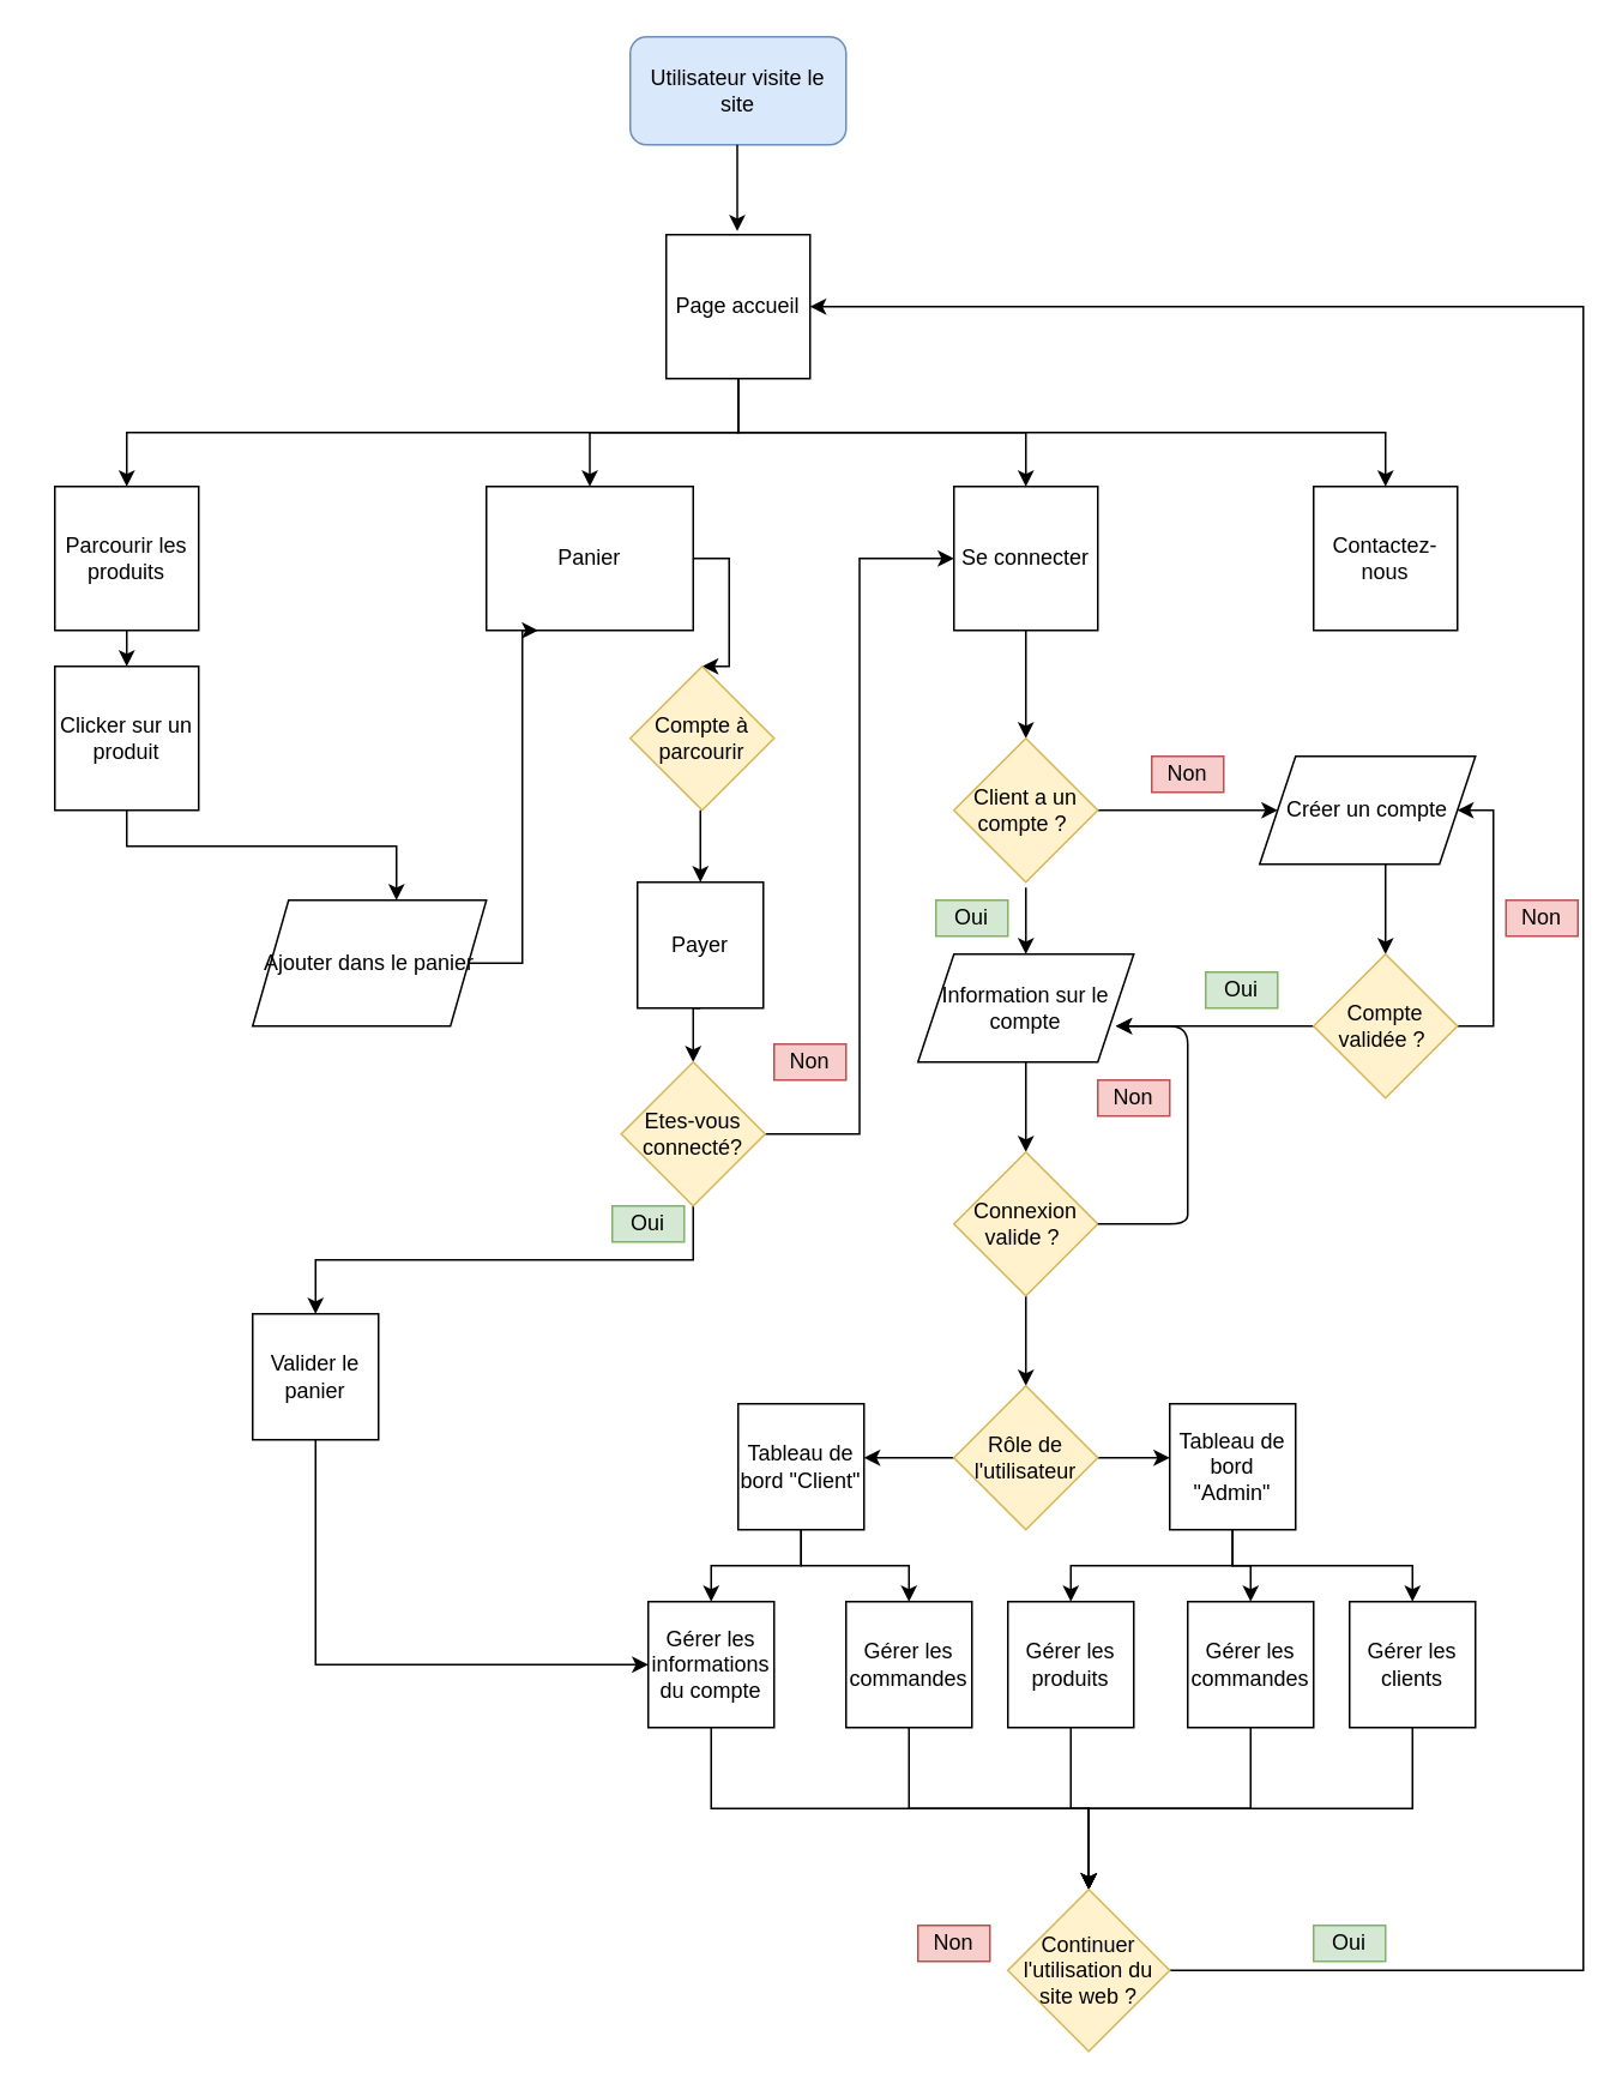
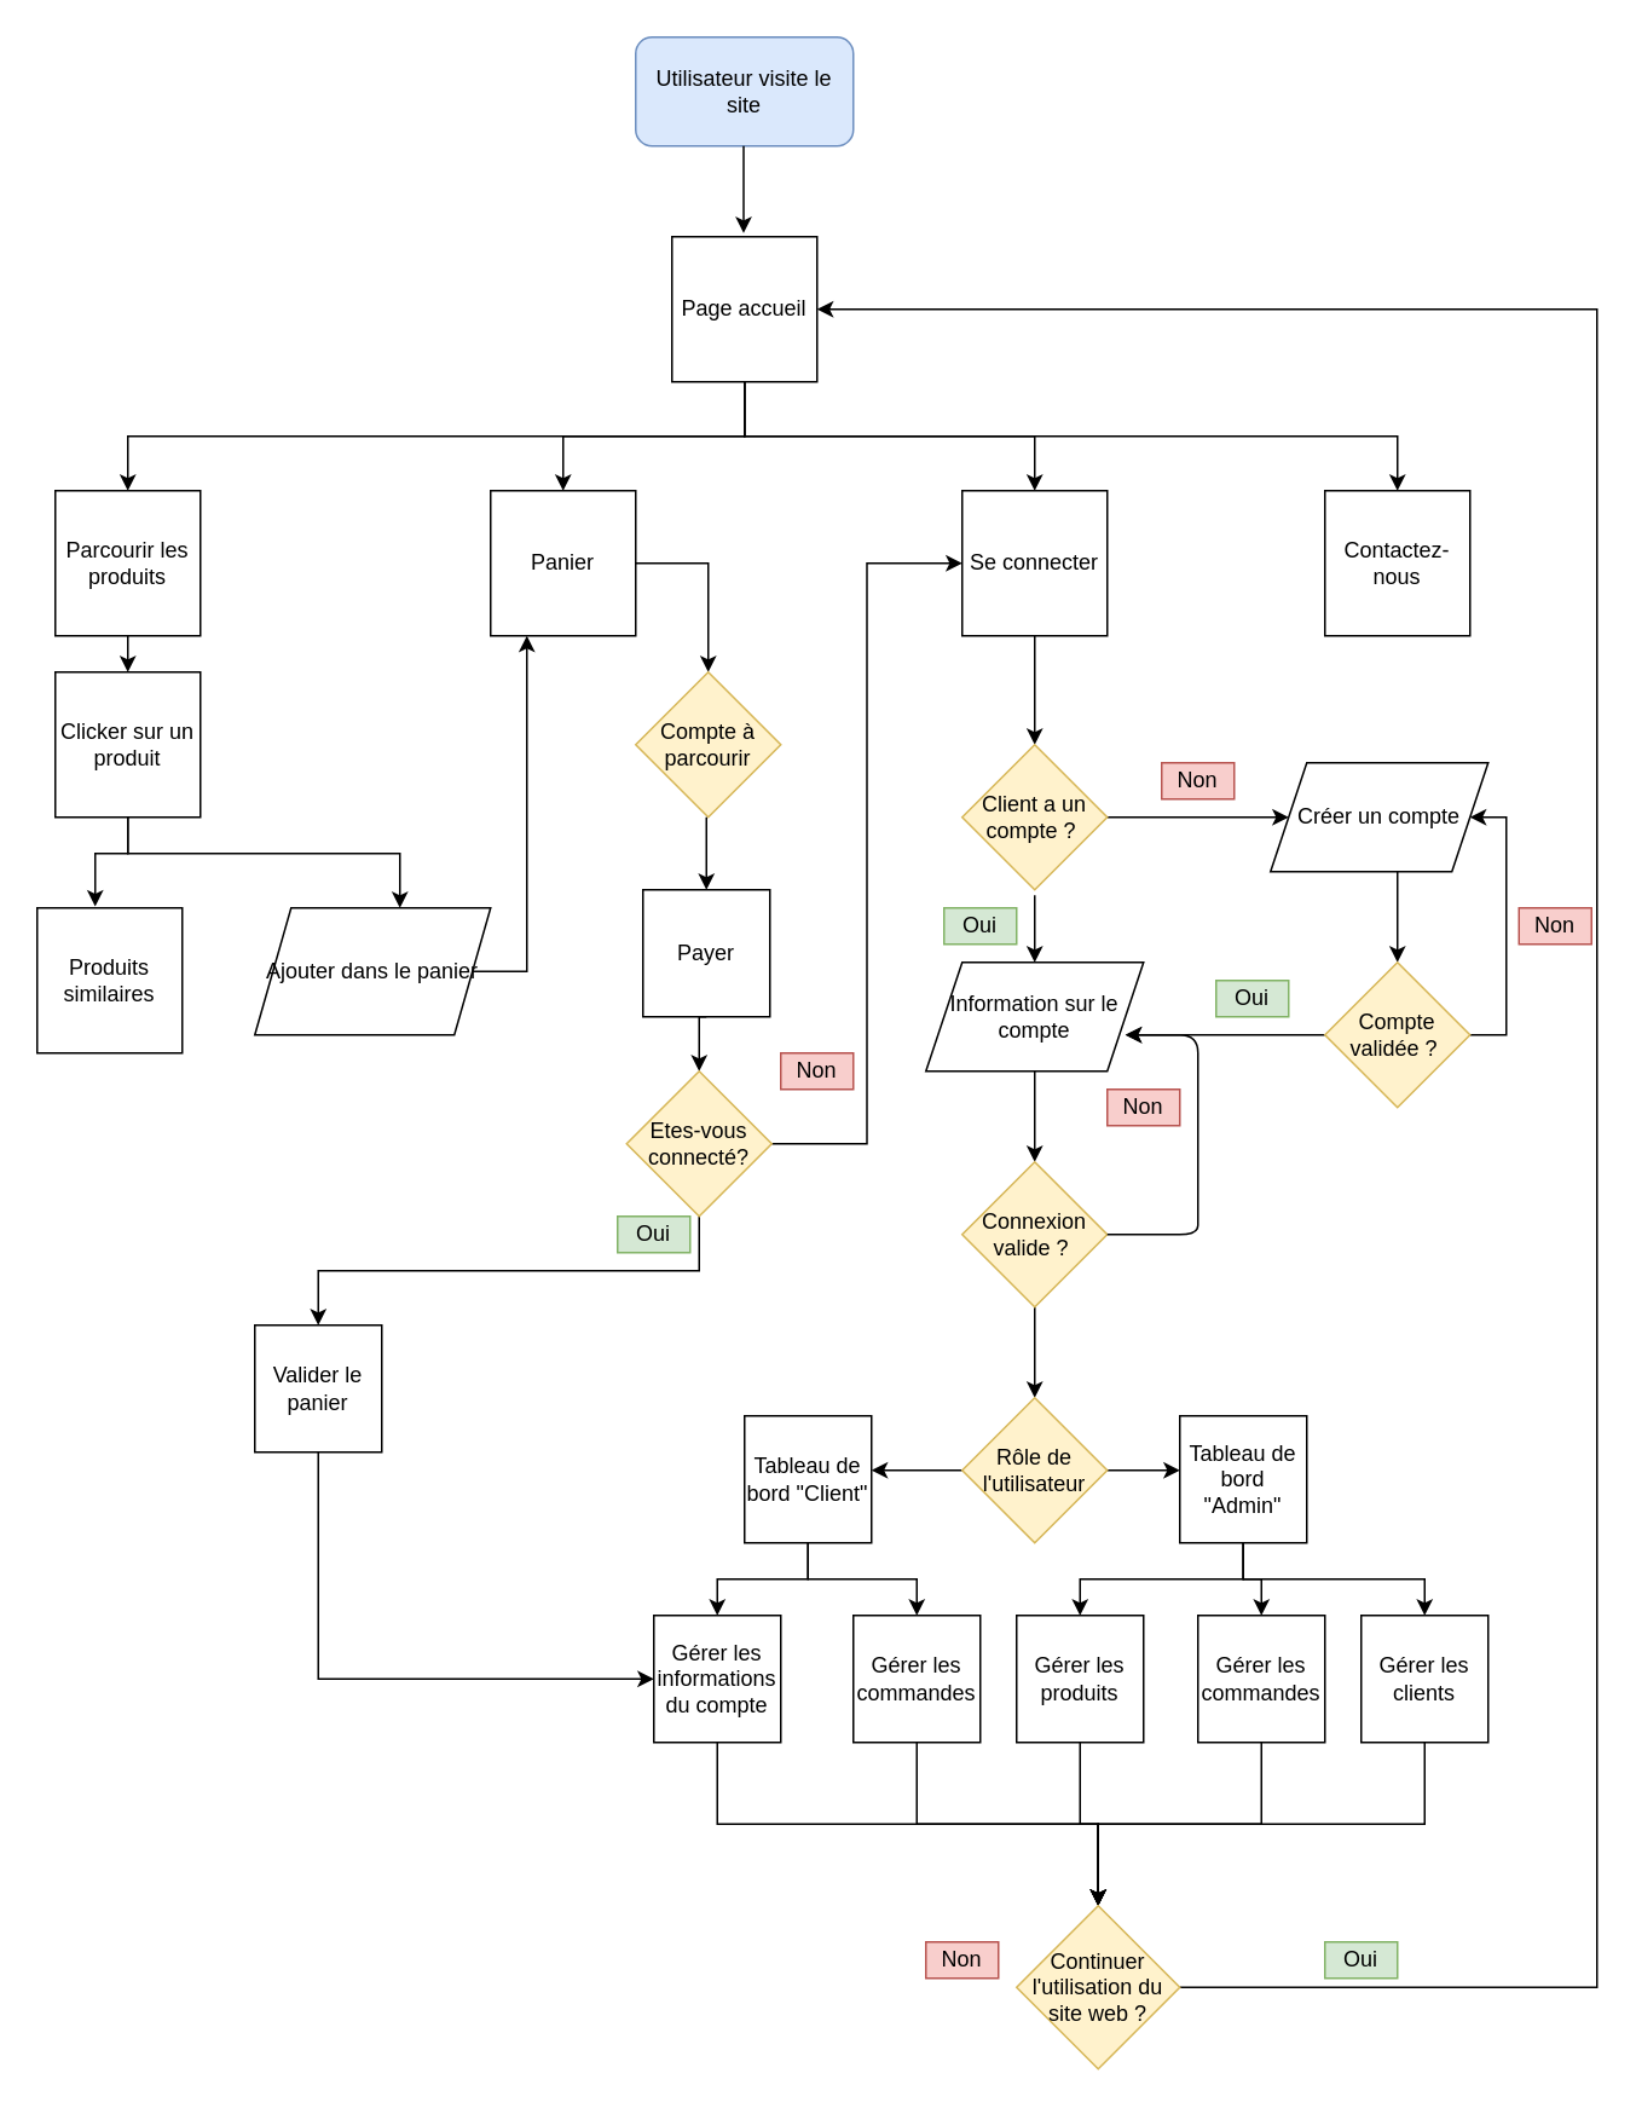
- <mxCell id="13" value="Panier" style="whiteSpace=wrap;html=1;aspect=fixed;" vertex="1" parent="1"><mxGeometry x="270" y="270" width="115" height="80" as="geometry" /></mxCell>
+ <mxCell id="13" value="Panier" style="whiteSpace=wrap;html=1;aspect=fixed;" vertex="1" parent="1"><mxGeometry x="270" y="270" width="80" height="80" as="geometry" /></mxCell>
+ <mxCell id="60" style="edgeStyle=orthogonalEdgeStyle;rounded=0;orthogonalLoop=1;jettySize=auto;html=1;exitX=0.5;exitY=1;exitDx=0;exitDy=0;entryX=0.4;entryY=-0.01;entryDx=0;entryDy=0;entryPerimeter=0;" edge="1" parent="1" source="62" target="63"><mxGeometry relative="1" as="geometry"><Array as="points"><mxPoint x="70" y="470" /><mxPoint x="52" y="470" /></Array></mxGeometry></mxCell>
+ <mxCell id="63" value="Produits similaires" style="whiteSpace=wrap;html=1;aspect=fixed;" vertex="1" parent="1"><mxGeometry x="20" y="500" width="80" height="80" as="geometry" /></mxCell>
